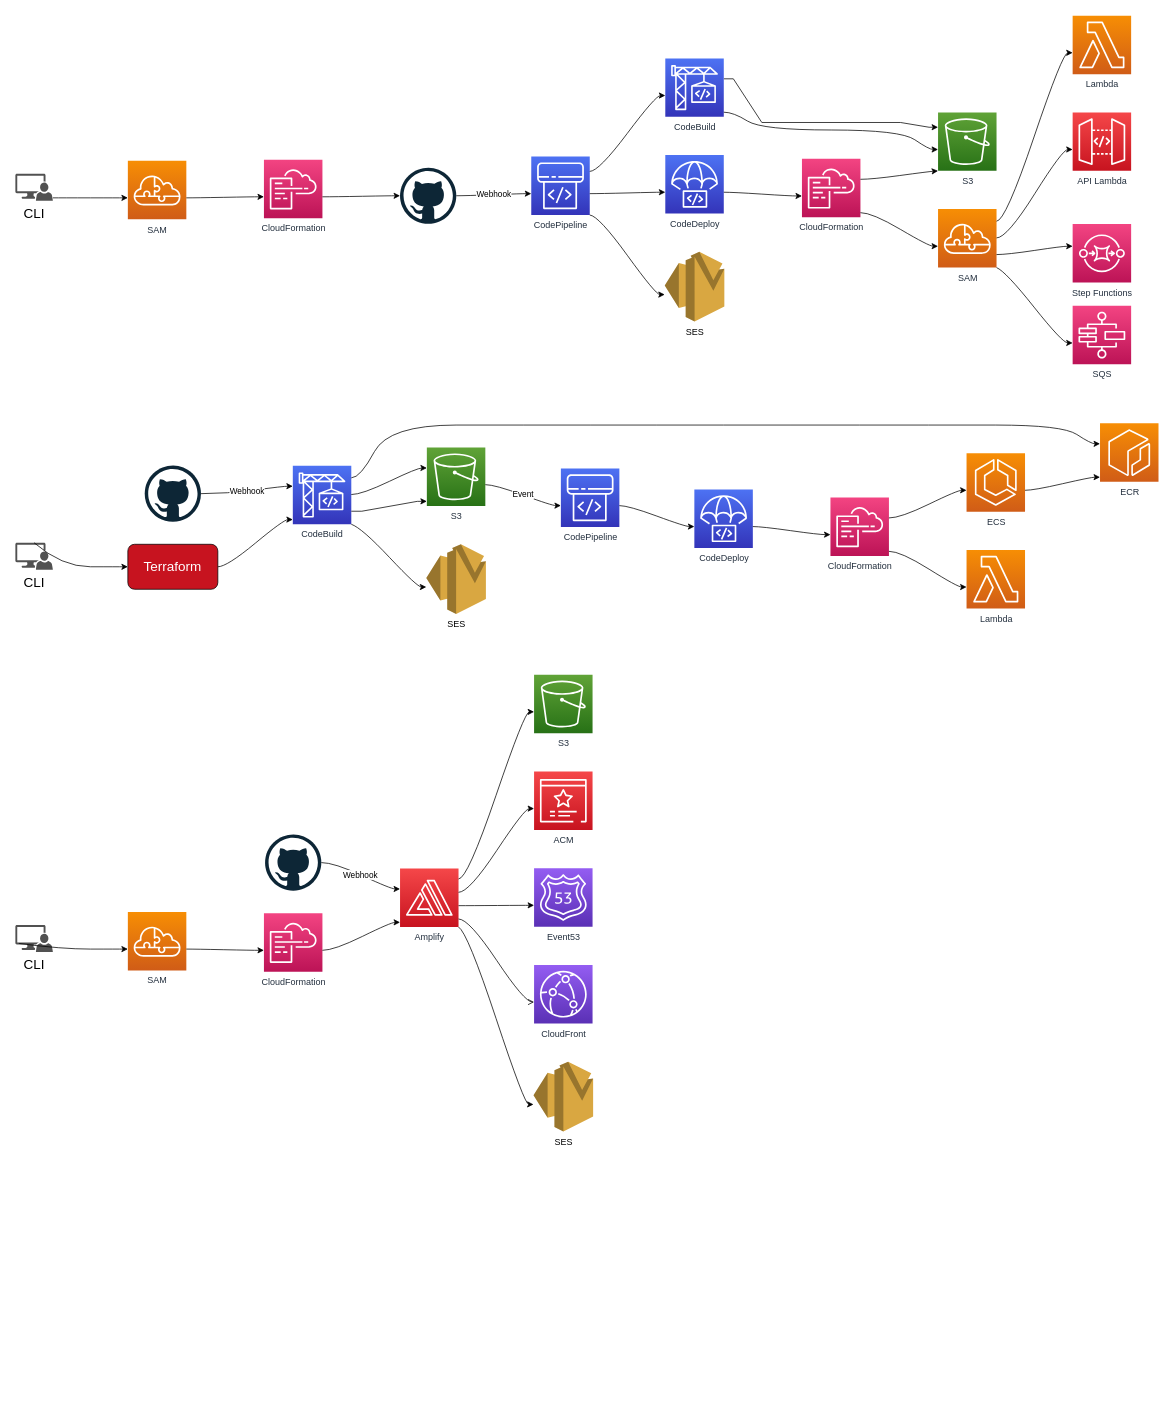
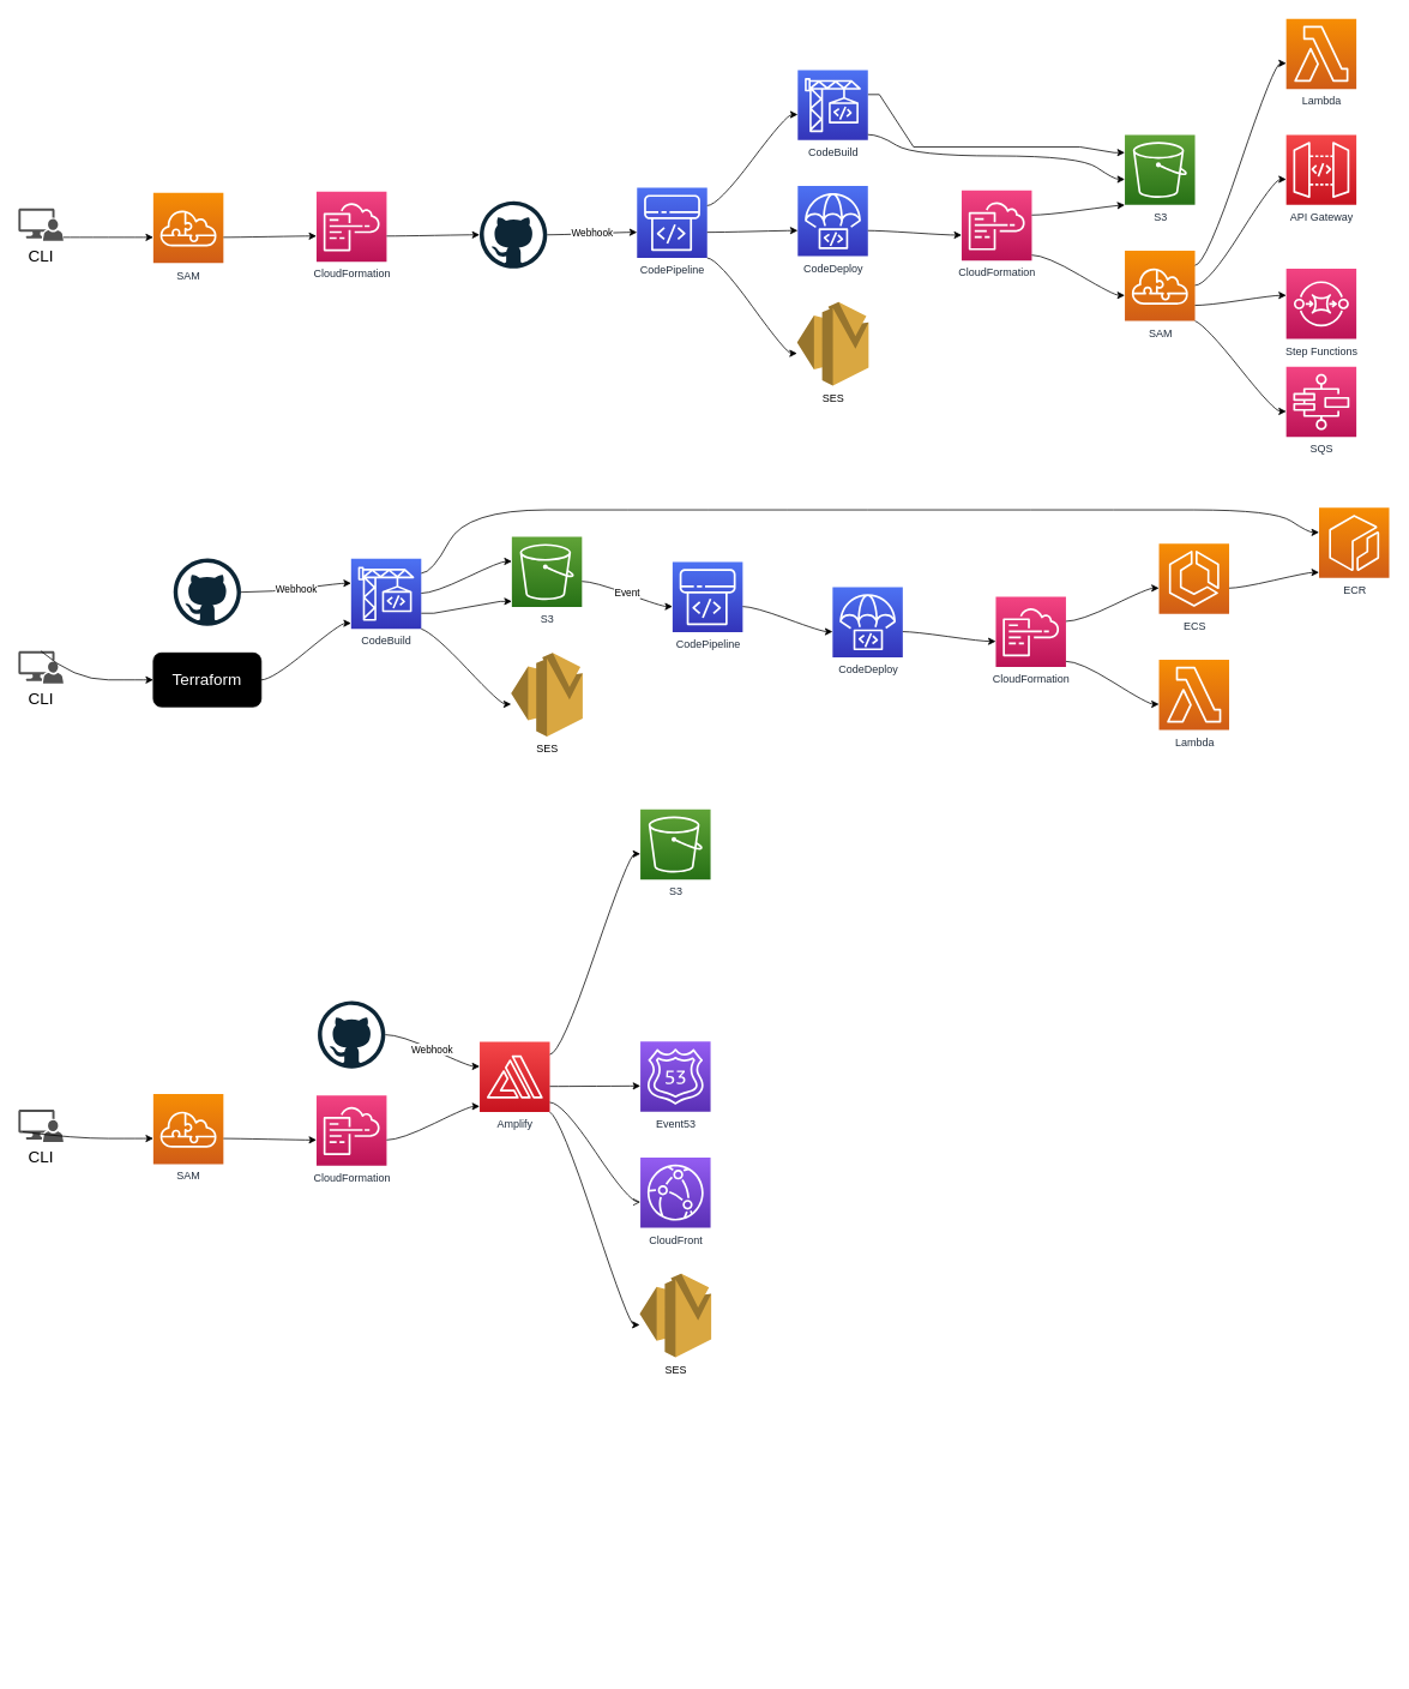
- <mxCell id="16" value="API Lambda" style="outlineConnect=0;fontColor=#232F3E;gradientColor=#F54749;gradientDirection=north;fillColor=#C7131F;strokeColor=#ffffff;dashed=0;verticalLabelPosition=bottom;verticalAlign=top;align=center;html=1;fontSize=12;fontStyle=0;aspect=fixed;shape=mxgraph.aws4.resourceIcon;resIcon=mxgraph.aws4.api_gateway;labelBackgroundColor=none;" parent="1" vertex="1"><mxGeometry x="1430" y="149" width="78" height="78" as="geometry" /></mxCell>
+ <mxCell id="16" value="API Gateway" style="outlineConnect=0;fontColor=#232F3E;gradientColor=#F54749;gradientDirection=north;fillColor=#C7131F;strokeColor=#ffffff;dashed=0;verticalLabelPosition=bottom;verticalAlign=top;align=center;html=1;fontSize=12;fontStyle=0;aspect=fixed;shape=mxgraph.aws4.resourceIcon;resIcon=mxgraph.aws4.api_gateway;labelBackgroundColor=none;" parent="1" vertex="1"><mxGeometry x="1430" y="149" width="78" height="78" as="geometry" /></mxCell>
- <mxCell id="73" value="Terraform" style="rounded=1;whiteSpace=wrap;html=1;labelBackgroundColor=none;fontSize=18;fontColor=#FFFFFF;fillColor=#c7131f;" parent="1" vertex="1"><mxGeometry x="170" y="725" width="120" height="60" as="geometry" /></mxCell>
+ <mxCell id="73" value="Terraform" style="rounded=1;whiteSpace=wrap;html=1;labelBackgroundColor=none;fontSize=18;fontColor=#FFFFFF;fillColor=#000000;" parent="1" vertex="1"><mxGeometry x="170" y="725" width="120" height="60" as="geometry" /></mxCell>
- <mxCell id="32" value="ACM" style="outlineConnect=0;fontColor=#232F3E;gradientColor=#F54749;gradientDirection=north;fillColor=#C7131F;strokeColor=#ffffff;dashed=0;verticalLabelPosition=bottom;verticalAlign=top;align=center;html=1;fontSize=12;fontStyle=0;aspect=fixed;shape=mxgraph.aws4.resourceIcon;resIcon=mxgraph.aws4.certificate_manager_3;labelBackgroundColor=none;" parent="1" vertex="1"><mxGeometry x="711.75" y="1028" width="78" height="78" as="geometry" /></mxCell>
- <mxCell id="33" value="" style="curved=1;endArrow=classic;html=1;strokeColor=#000000;noEdgeStyle=1;orthogonal=1;" parent="1" source="27" target="32" edge="1"><mxGeometry width="50" height="50" relative="1" as="geometry"><mxPoint x="138" y="680" as="sourcePoint" /><mxPoint x="249" y="680" as="targetPoint" /><Array as="points"><mxPoint x="625" y="1189.129" /><mxPoint x="699" y="1077.5" /></Array></mxGeometry></mxCell>
